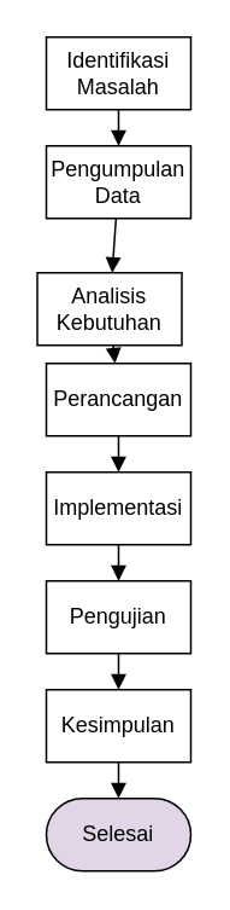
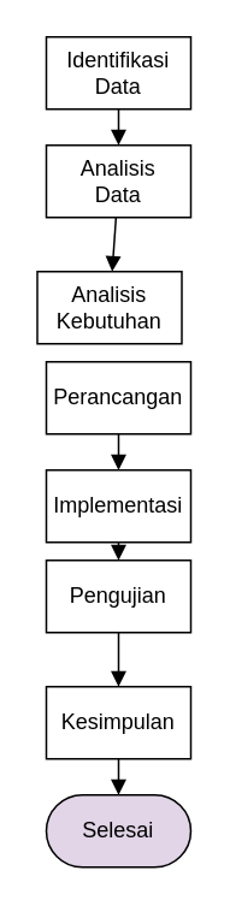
- <mxCell id="2" value="Identifikasi &lt;br&gt;Masalah" style="rounded=0;whiteSpace=wrap;html=1;" parent="1" vertex="1"><mxGeometry x="25" y="20" width="80" height="40" as="geometry" /></mxCell>
+ <mxCell id="2" value="Identifikasi &lt;br&gt;Data" style="rounded=0;whiteSpace=wrap;html=1;" parent="1" vertex="1"><mxGeometry x="25" y="20" width="80" height="40" as="geometry" /></mxCell>
- <mxCell id="3" value="Pengumpulan &lt;br&gt;Data" style="rounded=0;whiteSpace=wrap;html=1;" parent="1" vertex="1"><mxGeometry x="25" y="80" width="80" height="40" as="geometry" /></mxCell>
+ <mxCell id="3" value="Analisis &lt;br&gt;Data" style="rounded=0;whiteSpace=wrap;html=1;" parent="1" vertex="1"><mxGeometry x="25" y="80" width="80" height="40" as="geometry" /></mxCell>
- <mxCell id="4" style="edgeStyle=none;html=1;endArrow=block;endFill=1;" parent="1" source="5" target="11" edge="1"><mxGeometry relative="1" as="geometry"><mxPoint x="65" y="310" as="targetPoint" /></mxGeometry></mxCell>
- <mxCell id="15" value="Pengujian" style="rounded=0;whiteSpace=wrap;html=1;" parent="1" vertex="1"><mxGeometry x="25" y="320" width="80" height="40" as="geometry" /></mxCell>
+ <mxCell id="15" value="Pengujian" style="rounded=0;whiteSpace=wrap;html=1;" parent="1" vertex="1"><mxGeometry x="25" y="310" width="80" height="40" as="geometry" /></mxCell>
